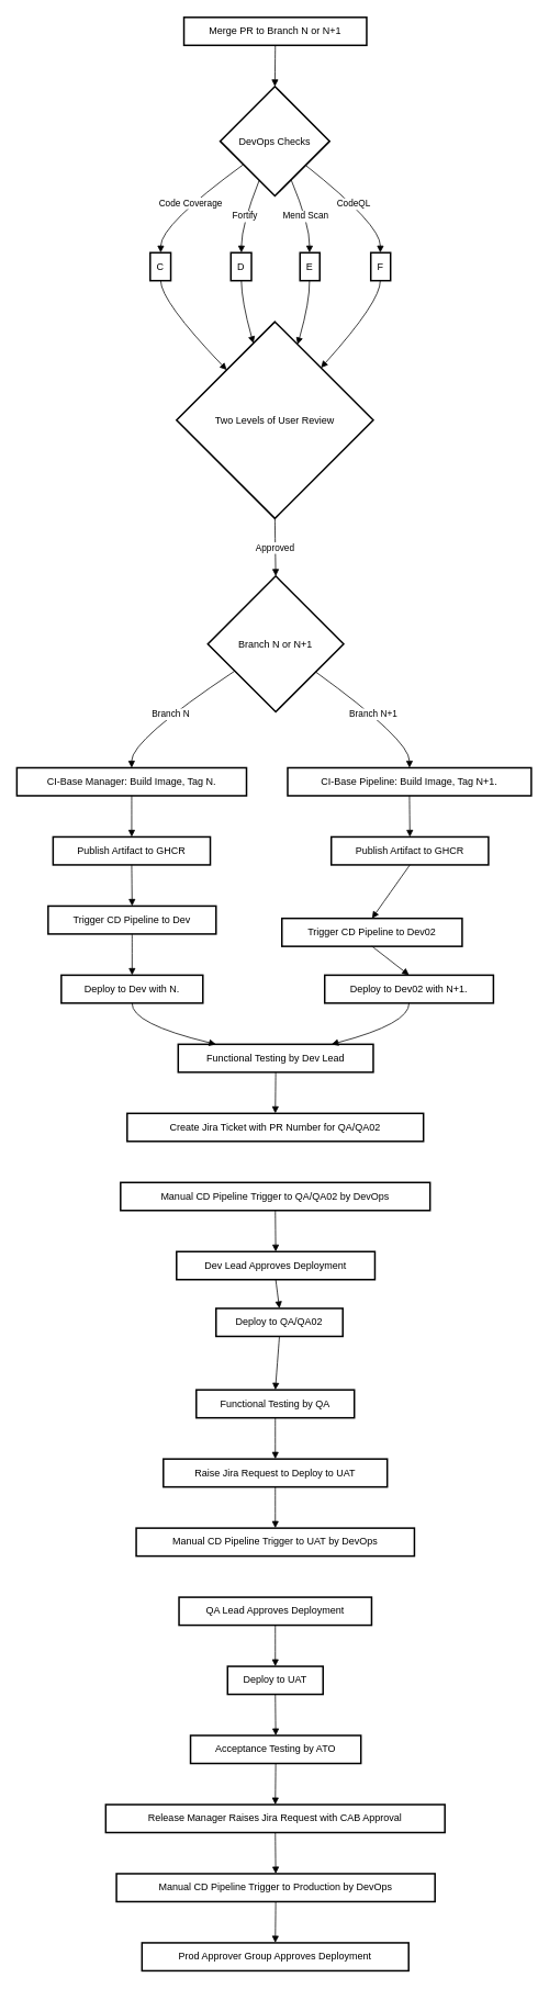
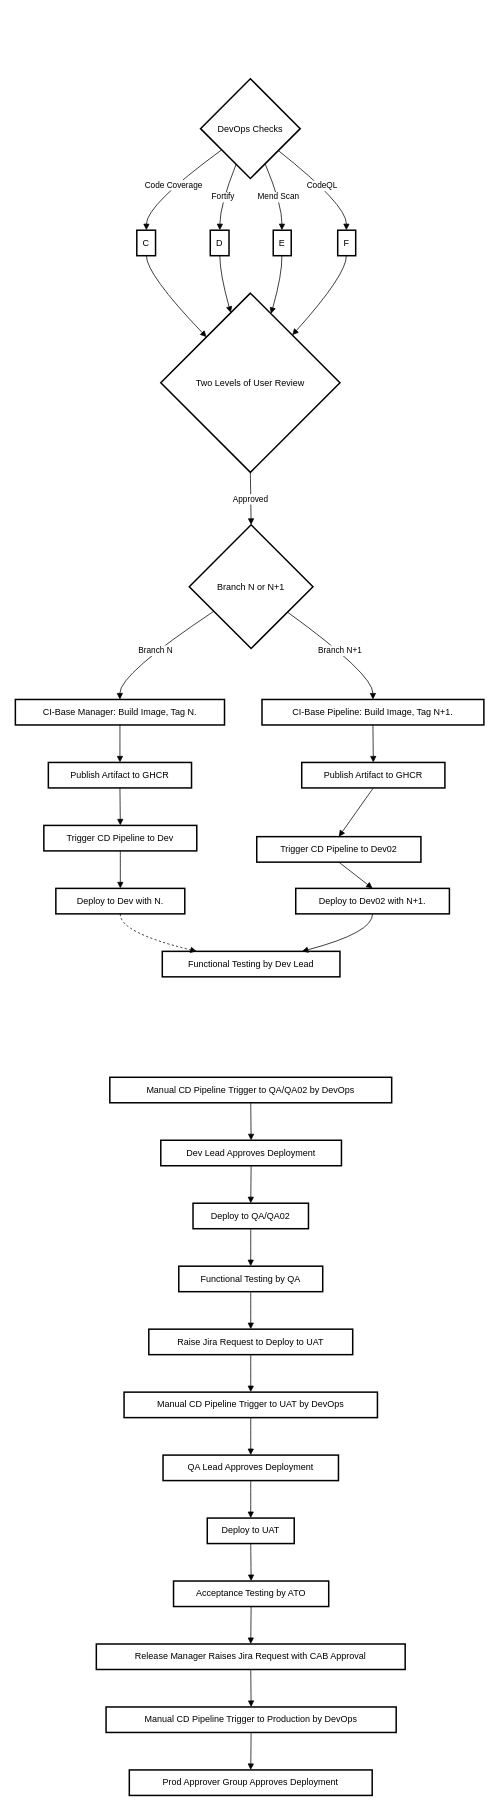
- <mxCell id="2" value="Merge PR to Branch N or N+1" style="whiteSpace=wrap;strokeWidth=2;" vertex="1" parent="1"><mxGeometry x="223" y="20" width="222" height="34" as="geometry" /></mxCell>
- <mxCell id="32" value="" style="curved=1;startArrow=none;endArrow=block;exitX=0.5;exitY=1;entryX=0.5;entryY=0;rounded=0;" edge="1" parent="1" source="2" target="3"><mxGeometry relative="1" as="geometry"><Array as="points" /></mxGeometry></mxCell>
- <mxCell id="50" value="" style="curved=1;startArrow=none;endArrow=block;exitX=0.5;exitY=1.01;entryX=0.2;entryY=0.01;rounded=0;" edge="1" parent="1" source="16" target="18"><mxGeometry relative="1" as="geometry"><Array as="points"><mxPoint x="159" y="1243" /></Array></mxGeometry></mxCell>
+ <mxCell id="50" value="" style="curved=1;startArrow=none;endArrow=block;exitX=0.5;exitY=1.01;entryX=0.2;entryY=0.01;rounded=0;dashed=1;" edge="1" parent="1" source="16" target="18"><mxGeometry relative="1" as="geometry"><Array as="points"><mxPoint x="159" y="1243" /></Array></mxGeometry></mxCell>
- <mxCell id="52" value="" style="curved=1;startArrow=none;endArrow=block;exitX=0.5;exitY=1.01;entryX=0.5;entryY=0.01;rounded=0;" edge="1" parent="1" source="18" target="19"><mxGeometry relative="1" as="geometry"><Array as="points" /></mxGeometry></mxCell>
- <mxCell id="19" value="Create Jira Ticket with PR Number for QA/QA02" style="whiteSpace=wrap;strokeWidth=2;" vertex="1" parent="1"><mxGeometry x="154" y="1352" width="360" height="34" as="geometry" /></mxCell>
- <mxCell id="22" value="Deploy to QA/QA02" style="whiteSpace=wrap;strokeWidth=2;" vertex="1" parent="1"><mxGeometry x="262" y="1589" width="154" height="34" as="geometry" /></mxCell>
+ <mxCell id="22" value="Deploy to QA/QA02" style="whiteSpace=wrap;strokeWidth=2;" vertex="1" parent="1"><mxGeometry x="257" y="1604" width="154" height="34" as="geometry" /></mxCell>
+ <mxCell id="58" value="" style="curved=1;startArrow=none;endArrow=block;exitX=0.5;exitY=1.01;entryX=0.5;entryY=0.01;rounded=0;" edge="1" parent="1" source="25" target="26"><mxGeometry relative="1" as="geometry"><Array as="points" /></mxGeometry></mxCell>
